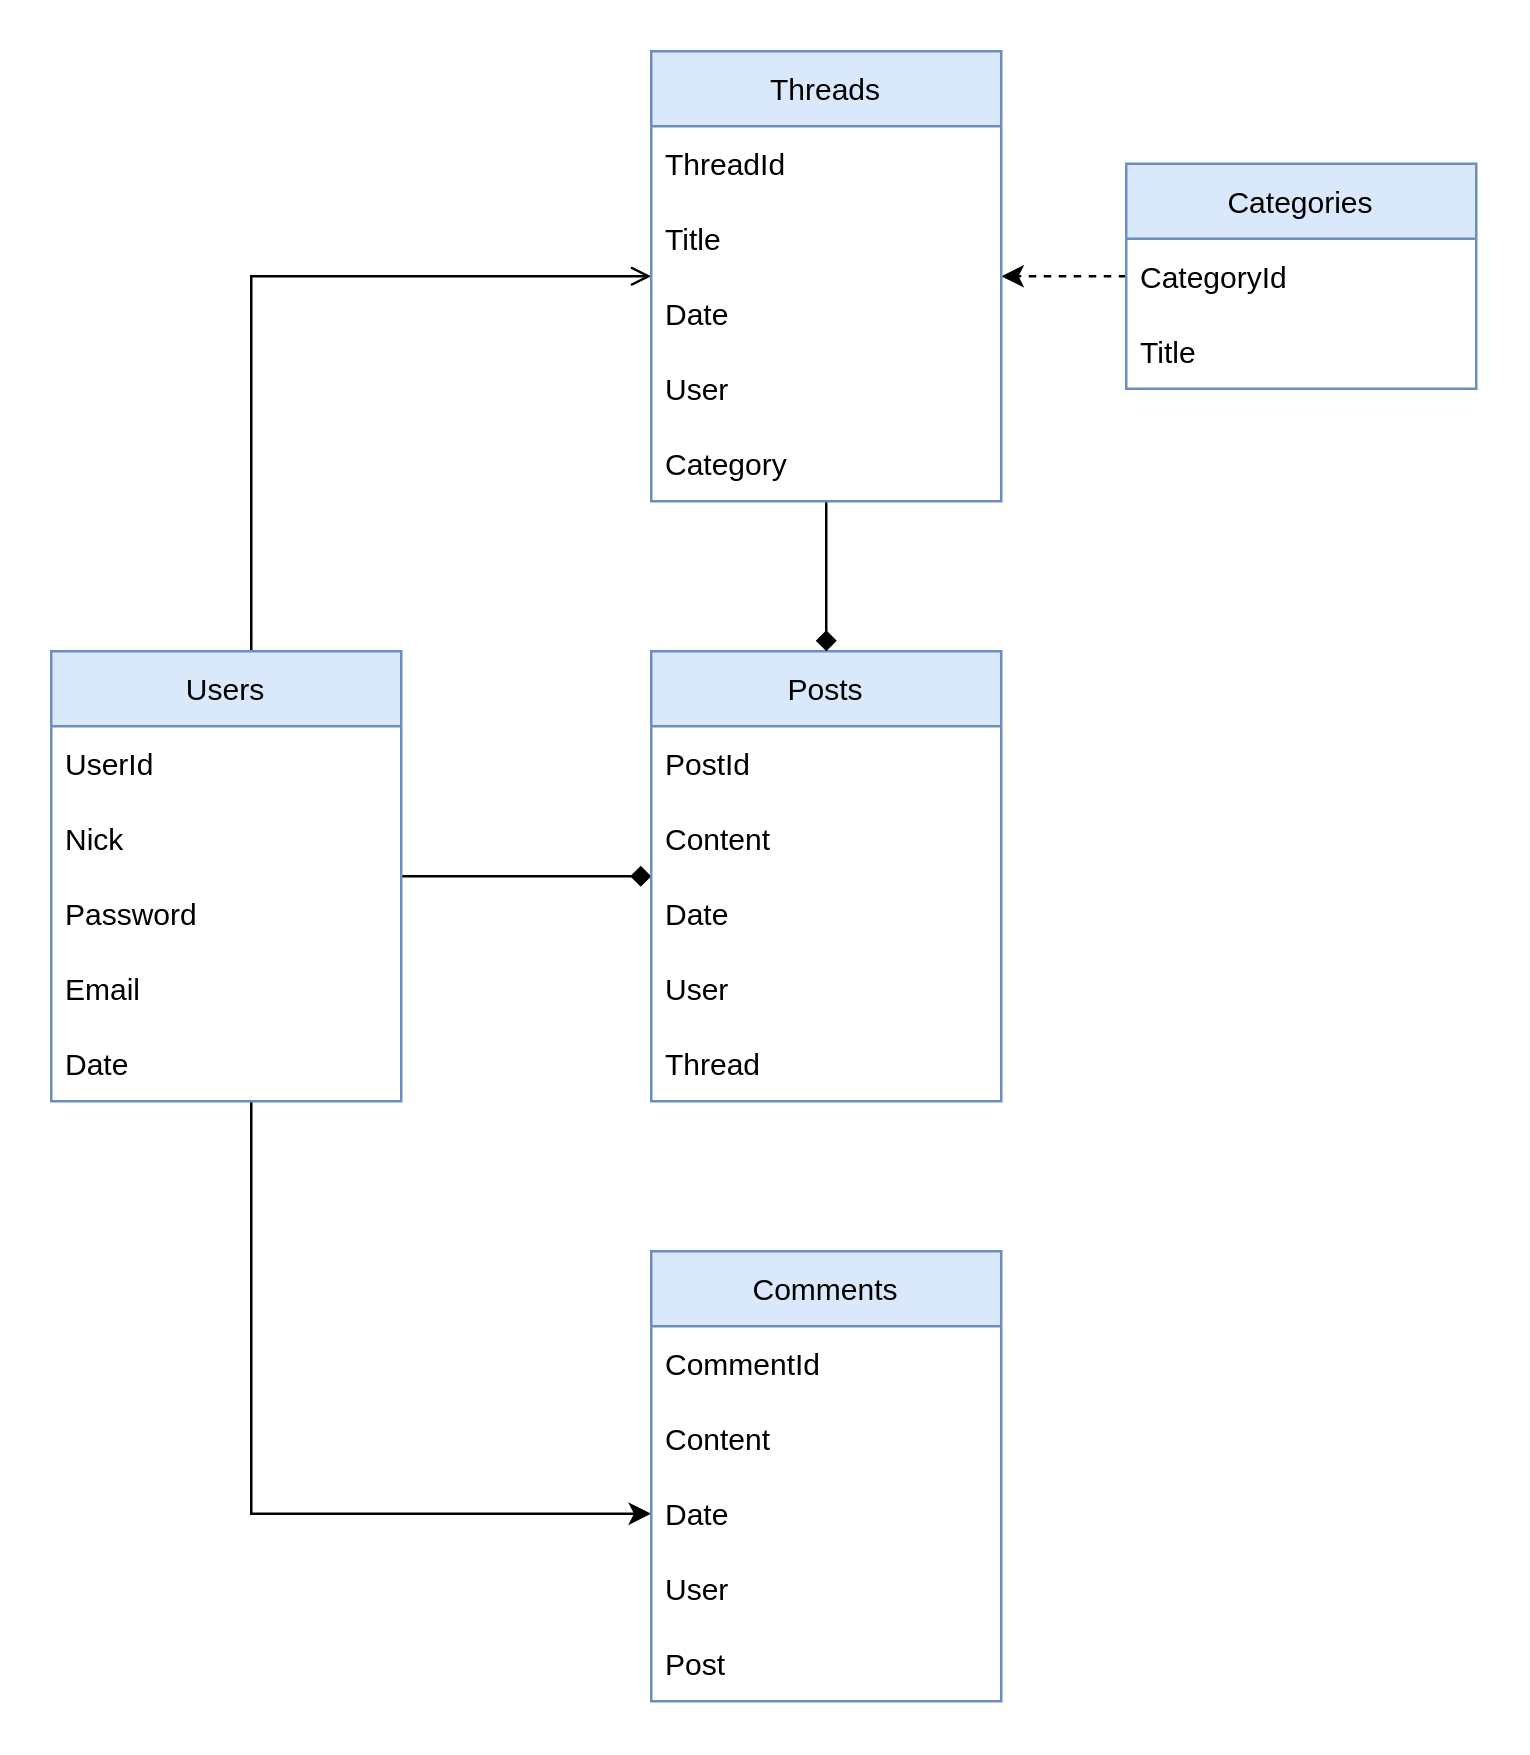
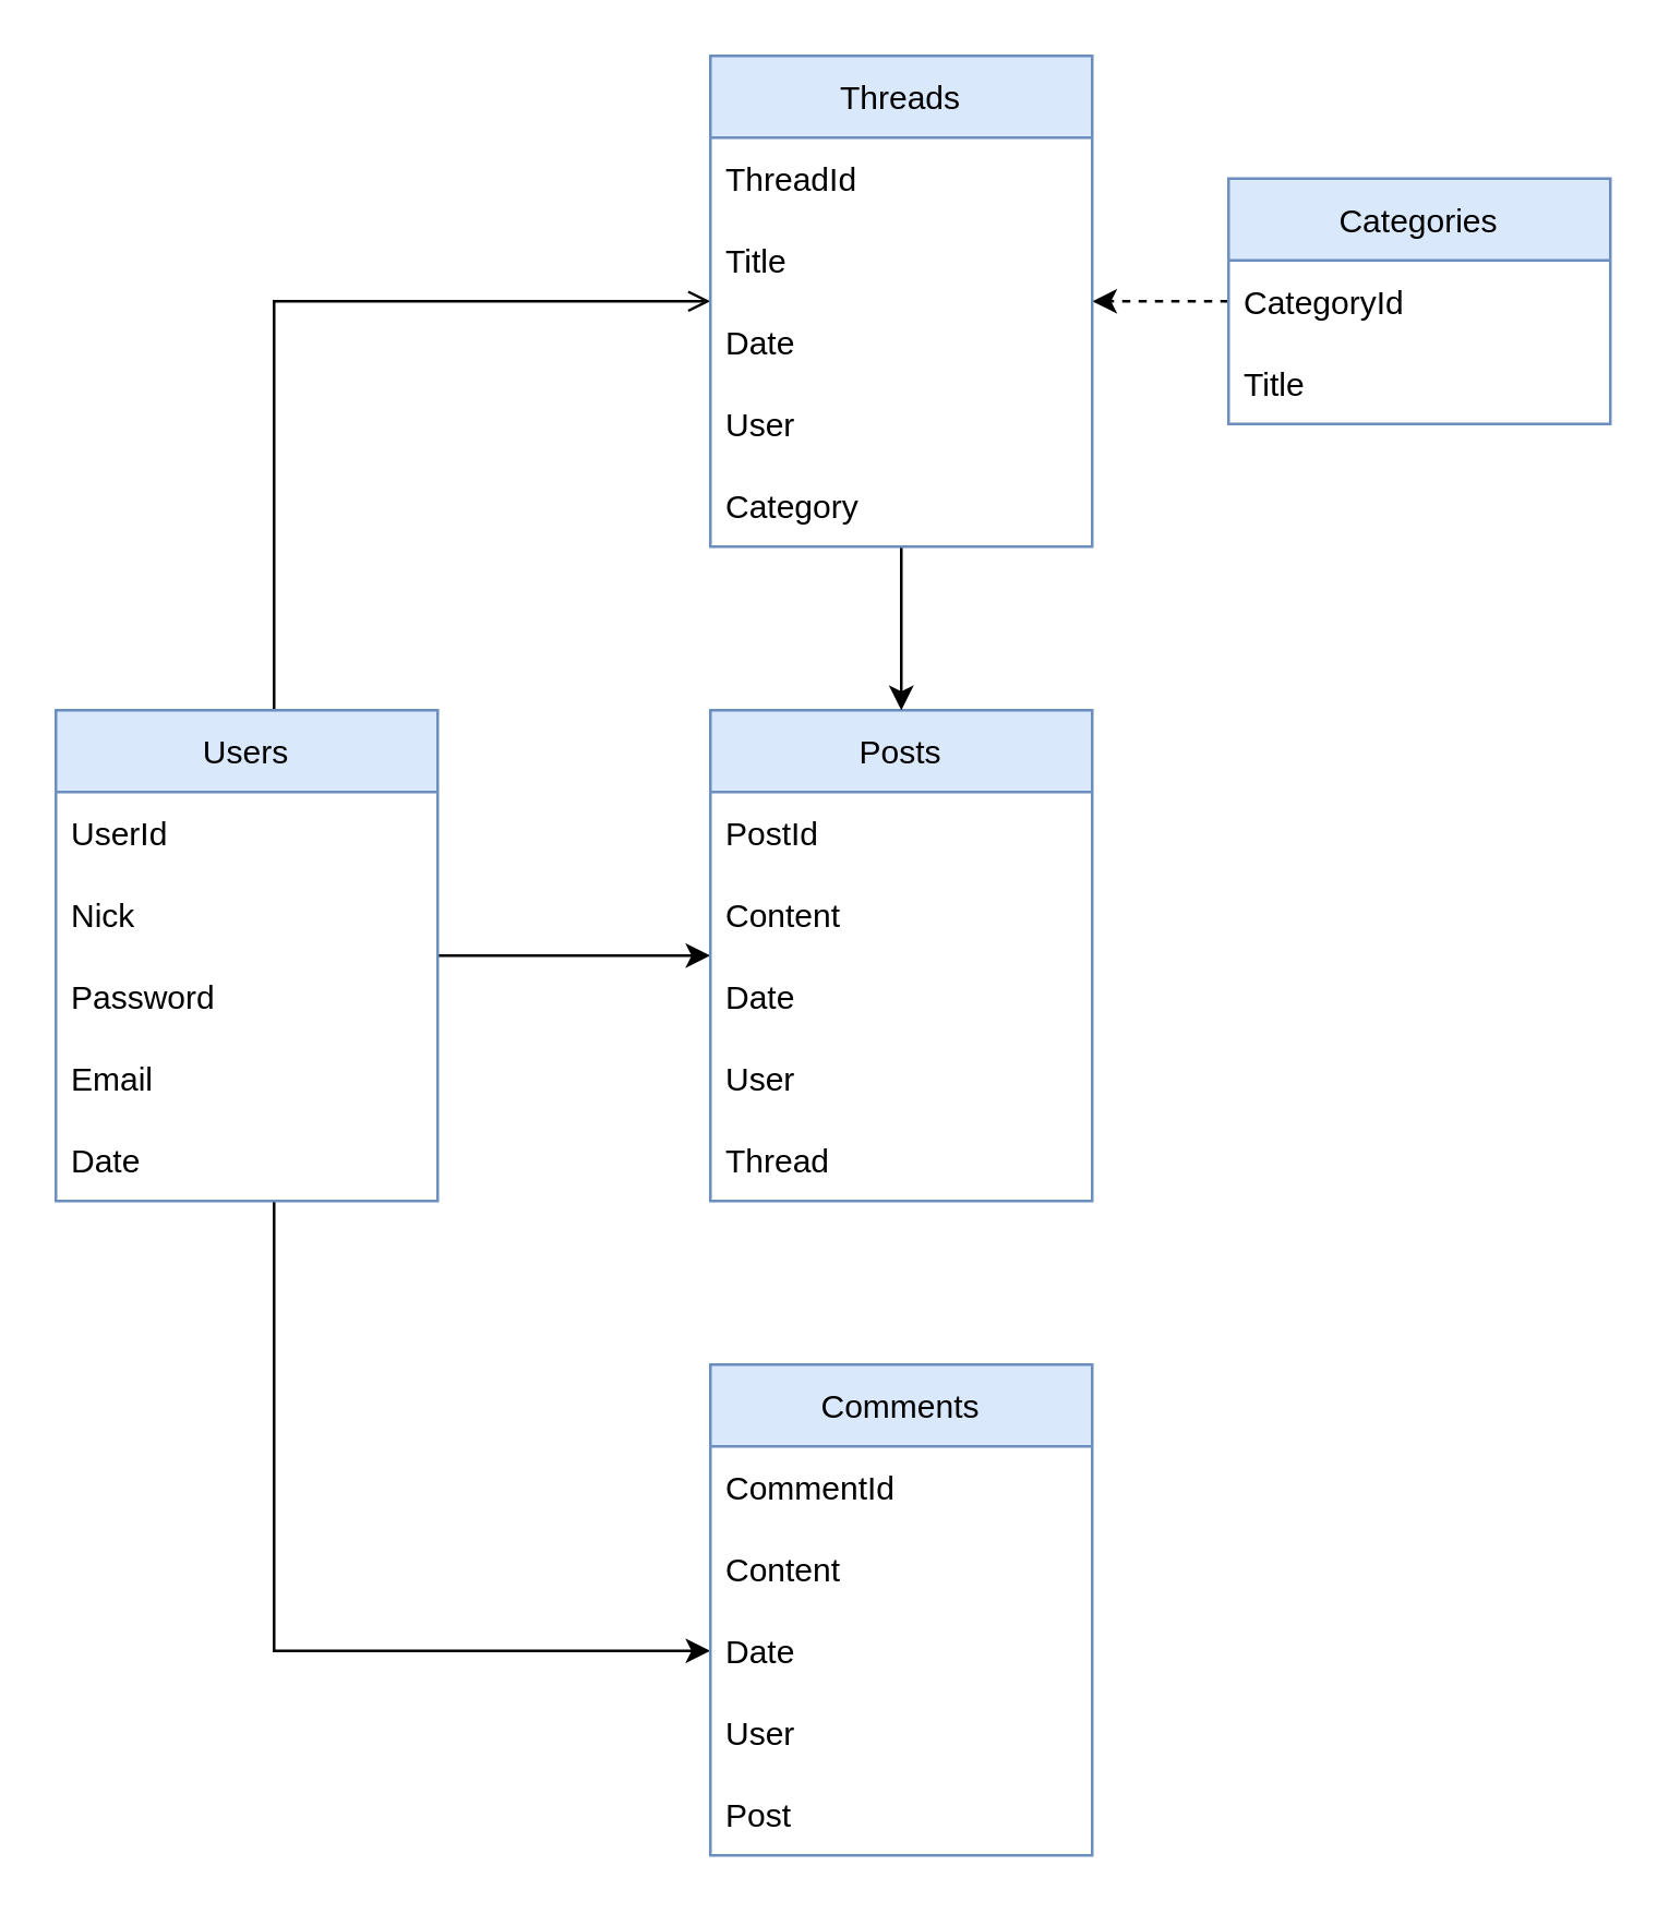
- <mxCell id="27" style="edgeStyle=orthogonalEdgeStyle;rounded=0;orthogonalLoop=1;jettySize=auto;html=1;endArrow=diamond;" edge="1" parent="1" source="28" target="11"><mxGeometry relative="1" as="geometry" /></mxCell>
+ <mxCell id="27" style="edgeStyle=orthogonalEdgeStyle;rounded=0;orthogonalLoop=1;jettySize=auto;html=1;" edge="1" parent="1" source="28" target="11"><mxGeometry relative="1" as="geometry" /></mxCell>
- <mxCell id="3" style="edgeStyle=orthogonalEdgeStyle;rounded=0;orthogonalLoop=1;jettySize=auto;html=1;endArrow=diamond;" edge="1" parent="1" source="5" target="11"><mxGeometry relative="1" as="geometry"><Array as="points"><mxPoint x="230" y="350" /><mxPoint x="230" y="350" /></Array></mxGeometry></mxCell>
+ <mxCell id="3" style="edgeStyle=orthogonalEdgeStyle;rounded=0;orthogonalLoop=1;jettySize=auto;html=1;" edge="1" parent="1" source="5" target="11"><mxGeometry relative="1" as="geometry"><Array as="points"><mxPoint x="230" y="350" /><mxPoint x="230" y="350" /></Array></mxGeometry></mxCell>
